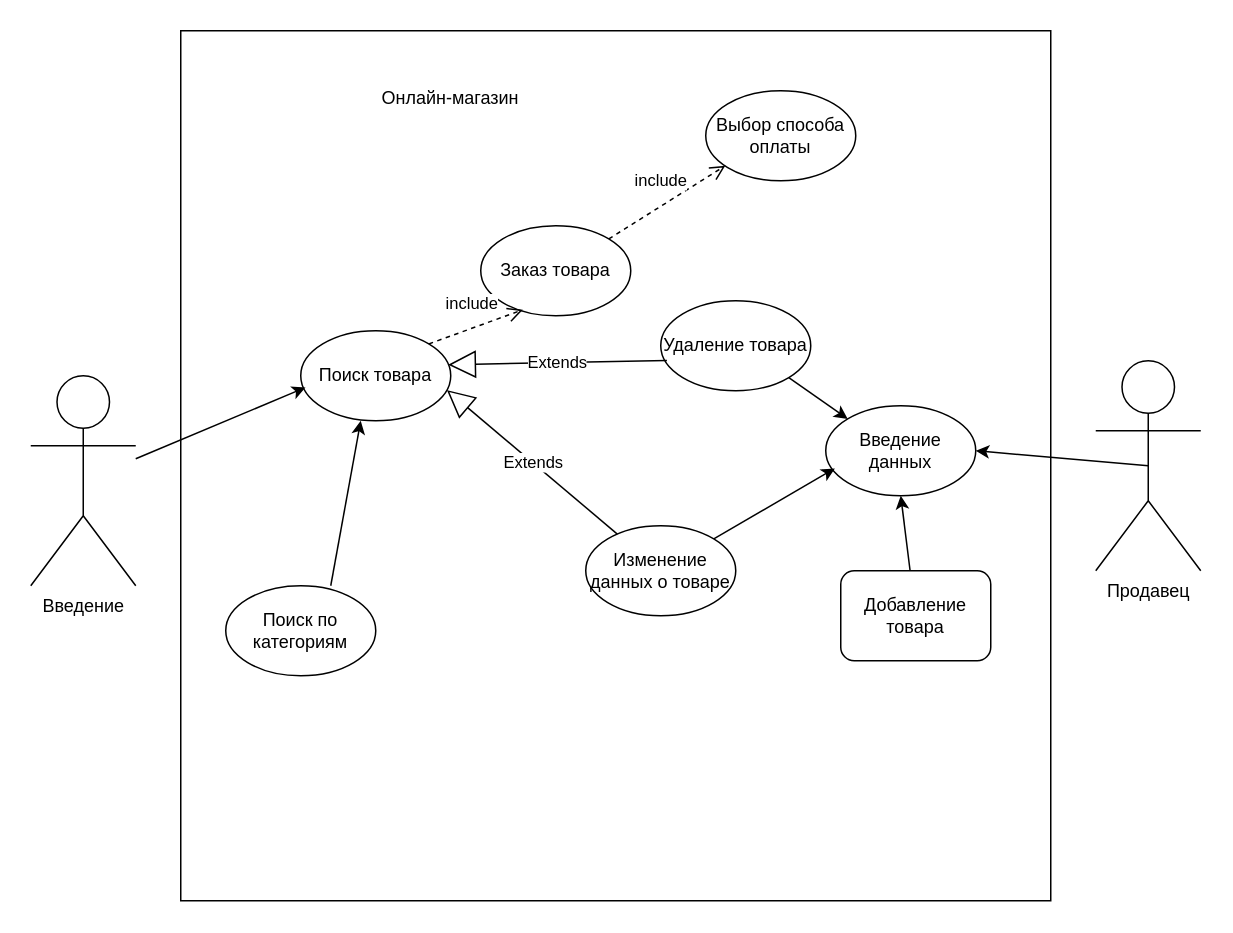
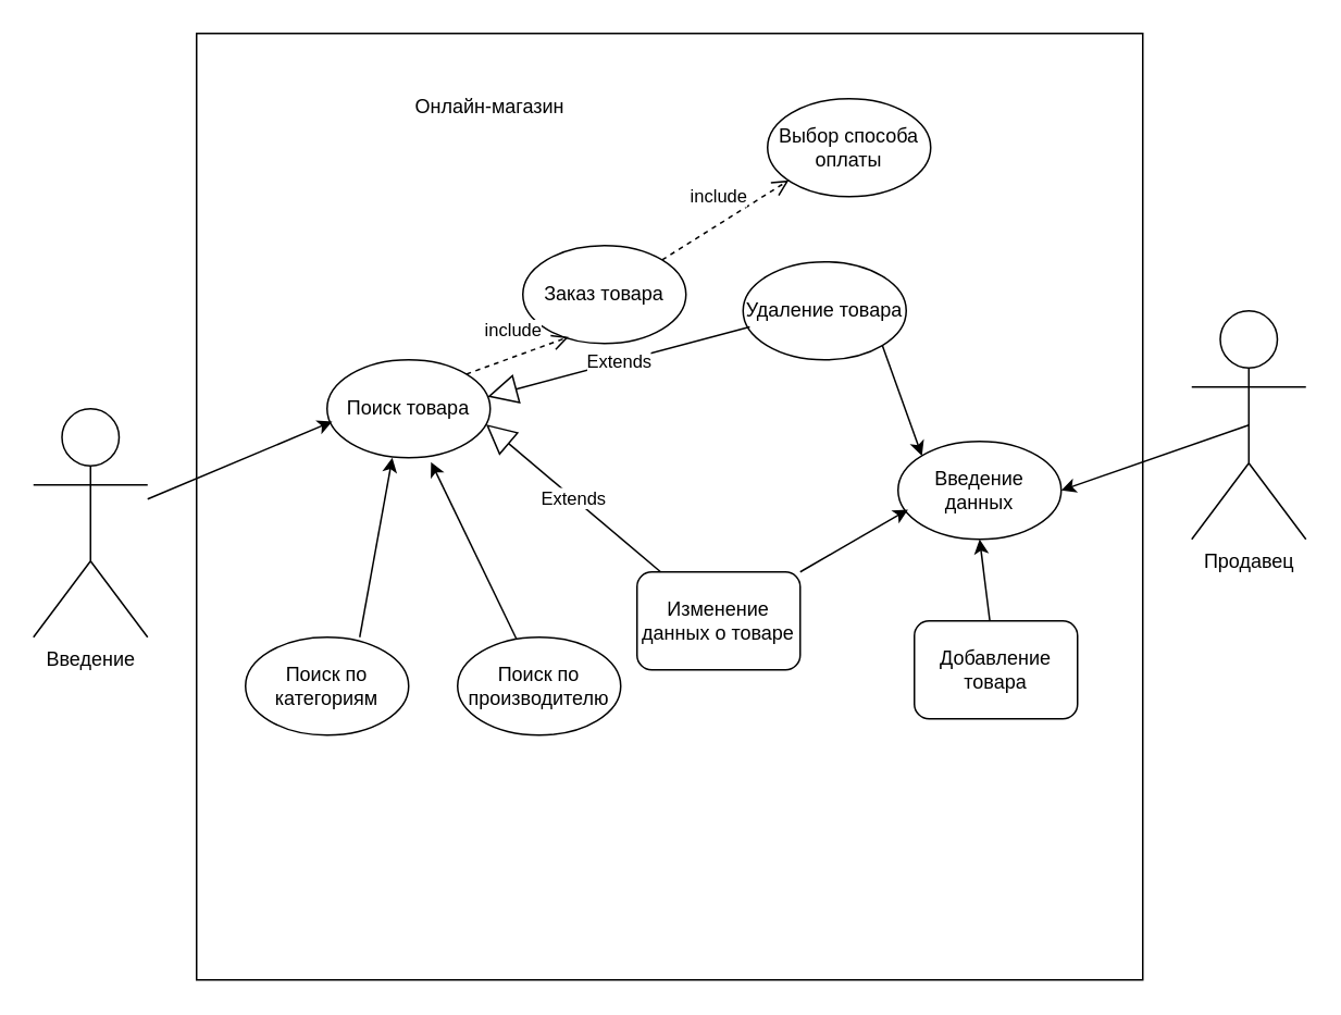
- <mxCell id="18" value="Удаление товара" style="ellipse;whiteSpace=wrap;html=1;" vertex="1" parent="1"><mxGeometry x="440" y="200" width="100" height="60" as="geometry" /></mxCell>
+ <mxCell id="18" value="Удаление товара" style="ellipse;whiteSpace=wrap;html=1;" vertex="1" parent="1"><mxGeometry x="455" y="160" width="100" height="60" as="geometry" /></mxCell>
- <mxCell id="4" value="Продавец" style="shape=umlActor;verticalLabelPosition=bottom;verticalAlign=top;html=1;outlineConnect=0;" vertex="1" parent="1"><mxGeometry x="730" y="240" width="70" height="140" as="geometry" /></mxCell>
+ <mxCell id="4" value="Продавец" style="shape=umlActor;verticalLabelPosition=bottom;verticalAlign=top;html=1;outlineConnect=0;" vertex="1" parent="1"><mxGeometry x="730" y="190" width="70" height="140" as="geometry" /></mxCell>
+ <mxCell id="17" value="" style="endArrow=classic;html=1;rounded=0;entryX=0.637;entryY=1.044;entryDx=0;entryDy=0;entryPerimeter=0;" edge="1" parent="1" source="11" target="5"><mxGeometry width="50" height="50" relative="1" as="geometry"><mxPoint x="225" y="406" as="sourcePoint" /><mxPoint x="250" y="320" as="targetPoint" /></mxGeometry></mxCell>
- <mxCell id="10" value="Изменение данных о товаре" style="ellipse;whiteSpace=wrap;html=1;" vertex="1" parent="1"><mxGeometry x="390" y="350" width="100" height="60" as="geometry" /></mxCell>
+ <mxCell id="10" value="Изменение данных о товаре" style="whiteSpace=wrap;html=1;rounded=1;" vertex="1" parent="1"><mxGeometry x="390" y="350" width="100" height="60" as="geometry" /></mxCell>
+ <mxCell id="11" value="Поиск по производителю" style="ellipse;whiteSpace=wrap;html=1;" vertex="1" parent="1"><mxGeometry x="280" y="390" width="100" height="60" as="geometry" /></mxCell>
